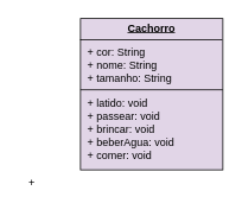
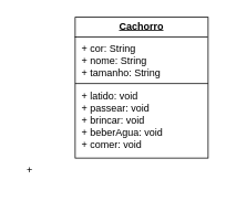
- <mxCell id="2" value="&lt;p style=&quot;margin:0px;margin-top:4px;text-align:center;text-decoration:underline;&quot;&gt;&lt;b&gt;Cachorro&lt;/b&gt;&lt;/p&gt;&lt;hr size=&quot;1&quot; style=&quot;border-style:solid;&quot;&gt;&lt;p style=&quot;margin:0px;margin-left:8px;&quot;&gt;+ cor: String&lt;/p&gt;&lt;p style=&quot;margin:0px;margin-left:8px;&quot;&gt;+ nome: String&lt;br&gt;&lt;/p&gt;&lt;p style=&quot;margin:0px;margin-left:8px;&quot;&gt;+ tamanho: String&lt;/p&gt;&lt;p style=&quot;margin:0px;margin-left:8px;&quot;&gt;&lt;br&gt;&lt;/p&gt;&lt;p style=&quot;margin:0px;margin-left:8px;&quot;&gt;+ latido: void&lt;/p&gt;&lt;p style=&quot;margin:0px;margin-left:8px;&quot;&gt;+ passear: void&lt;/p&gt;&lt;p style=&quot;margin:0px;margin-left:8px;&quot;&gt;+ brincar: void&lt;/p&gt;&lt;p style=&quot;margin:0px;margin-left:8px;&quot;&gt;+ beberAgua: void&lt;/p&gt;&lt;p style=&quot;margin:0px;margin-left:8px;&quot;&gt;+ comer: void&lt;/p&gt;&lt;p style=&quot;margin:0px;margin-left:8px;&quot;&gt;&lt;br&gt;&lt;/p&gt;" style="verticalAlign=top;align=left;overflow=fill;html=1;whiteSpace=wrap;fillColor=#e1d5e7;" vertex="1" parent="1"><mxGeometry x="90" y="20" width="160" height="170" as="geometry" /></mxCell>
+ <mxCell id="2" value="&lt;p style=&quot;margin:0px;margin-top:4px;text-align:center;text-decoration:underline;&quot;&gt;&lt;b&gt;Cachorro&lt;/b&gt;&lt;/p&gt;&lt;hr size=&quot;1&quot; style=&quot;border-style:solid;&quot;&gt;&lt;p style=&quot;margin:0px;margin-left:8px;&quot;&gt;+ cor: String&lt;/p&gt;&lt;p style=&quot;margin:0px;margin-left:8px;&quot;&gt;+ nome: String&lt;br&gt;&lt;/p&gt;&lt;p style=&quot;margin:0px;margin-left:8px;&quot;&gt;+ tamanho: String&lt;/p&gt;&lt;p style=&quot;margin:0px;margin-left:8px;&quot;&gt;&lt;br&gt;&lt;/p&gt;&lt;p style=&quot;margin:0px;margin-left:8px;&quot;&gt;+ latido: void&lt;/p&gt;&lt;p style=&quot;margin:0px;margin-left:8px;&quot;&gt;+ passear: void&lt;/p&gt;&lt;p style=&quot;margin:0px;margin-left:8px;&quot;&gt;+ brincar: void&lt;/p&gt;&lt;p style=&quot;margin:0px;margin-left:8px;&quot;&gt;+ beberAgua: void&lt;/p&gt;&lt;p style=&quot;margin:0px;margin-left:8px;&quot;&gt;+ comer: void&lt;/p&gt;&lt;p style=&quot;margin:0px;margin-left:8px;&quot;&gt;&lt;br&gt;&lt;/p&gt;" style="verticalAlign=top;align=left;overflow=fill;html=1;whiteSpace=wrap;" vertex="1" parent="1"><mxGeometry x="90" y="20" width="160" height="170" as="geometry" /></mxCell>
